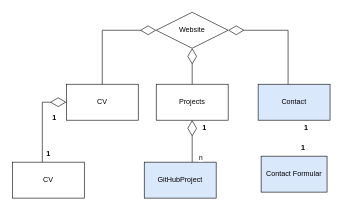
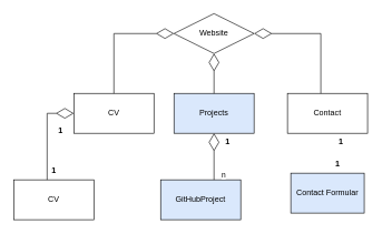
- <mxCell id="7" value="Projects" style="rounded=0;whiteSpace=wrap;html=1;" parent="1" vertex="1"><mxGeometry x="260" y="140" width="120" height="60" as="geometry" /></mxCell>
+ <mxCell id="7" value="Projects" style="rounded=0;whiteSpace=wrap;html=1;fillColor=#dae8fc;" parent="1" vertex="1"><mxGeometry x="260" y="140" width="120" height="60" as="geometry" /></mxCell>
- <mxCell id="8" value="Contact" style="rounded=0;whiteSpace=wrap;html=1;fillColor=#dae8fc;" parent="1" vertex="1"><mxGeometry x="430" y="140" width="120" height="60" as="geometry" /></mxCell>
+ <mxCell id="8" value="Contact" style="rounded=0;whiteSpace=wrap;html=1;" parent="1" vertex="1"><mxGeometry x="430" y="140" width="120" height="60" as="geometry" /></mxCell>
